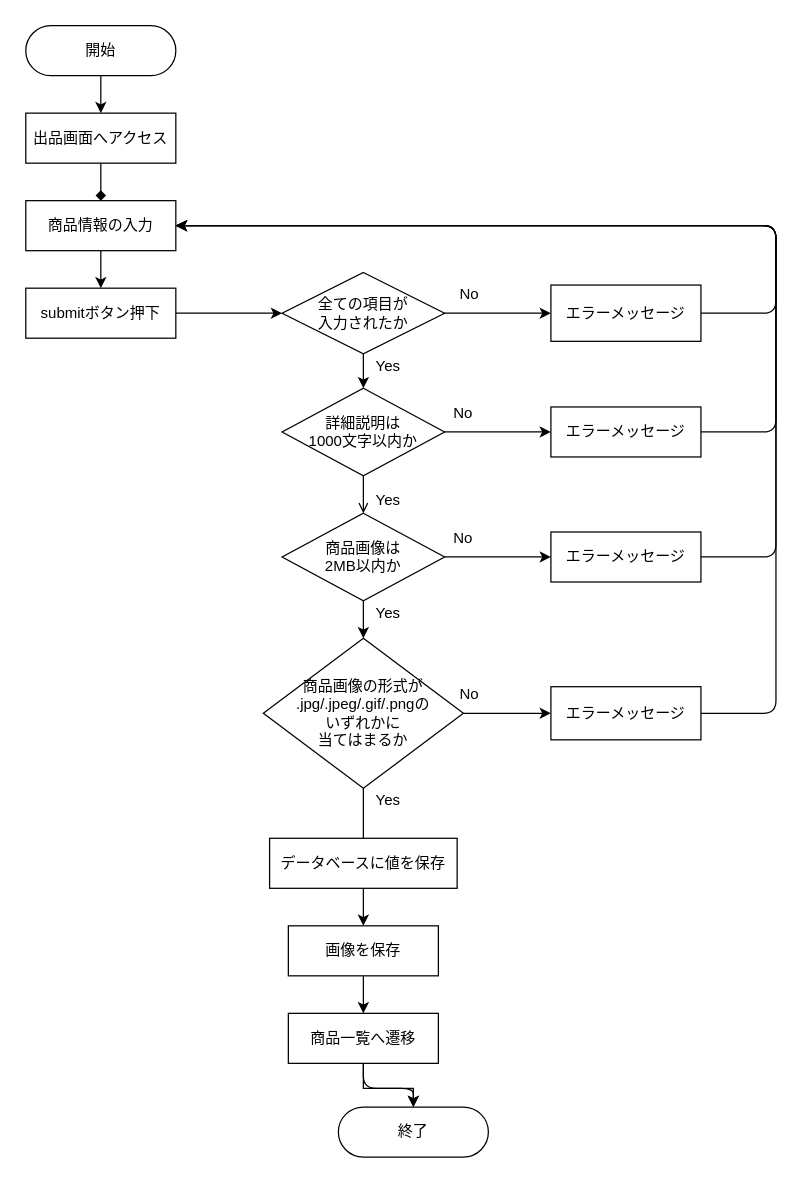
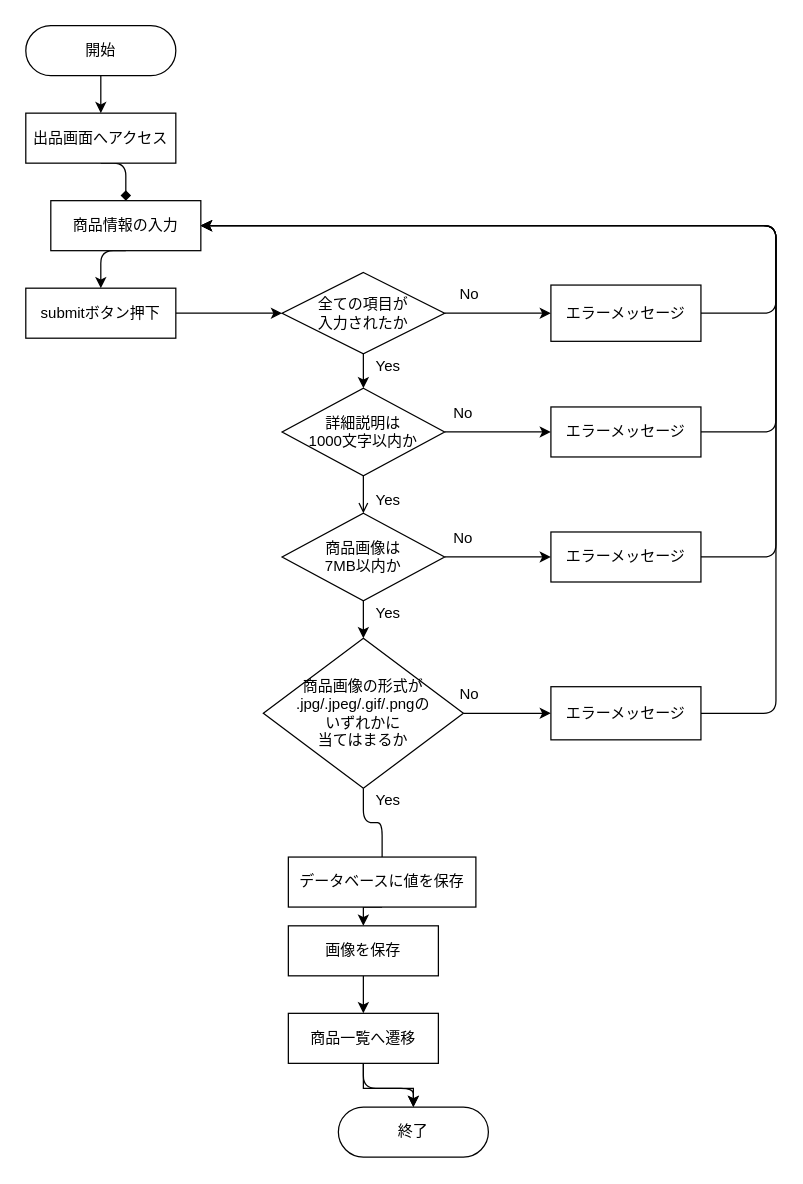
- <mxCell id="7" value="商品情報の入力" style="rounded=0;whiteSpace=wrap;html=1;sketch=0;" parent="1" vertex="1"><mxGeometry x="20" y="160" width="120" height="40" as="geometry" /></mxCell>
+ <mxCell id="7" value="商品情報の入力" style="rounded=0;whiteSpace=wrap;html=1;sketch=0;" parent="1" vertex="1"><mxGeometry x="40" y="160" width="120" height="40" as="geometry" /></mxCell>
- <mxCell id="17" value="商品画像は&lt;br&gt;2MB以内か" style="rhombus;whiteSpace=wrap;html=1;rounded=0;sketch=0;" parent="1" vertex="1"><mxGeometry x="225" y="410" width="130" height="70" as="geometry" /></mxCell>
+ <mxCell id="17" value="商品画像は&lt;br&gt;7MB以内か" style="rhombus;whiteSpace=wrap;html=1;rounded=0;sketch=0;" parent="1" vertex="1"><mxGeometry x="225" y="410" width="130" height="70" as="geometry" /></mxCell>
- <mxCell id="41" value="データベースに値を保存" style="rounded=0;whiteSpace=wrap;html=1;sketch=0;" parent="1" vertex="1"><mxGeometry x="215" y="670" width="150" height="40" as="geometry" /></mxCell>
+ <mxCell id="41" value="データベースに値を保存" style="rounded=0;whiteSpace=wrap;html=1;sketch=0;" parent="1" vertex="1"><mxGeometry x="230" y="685" width="150" height="40" as="geometry" /></mxCell>
